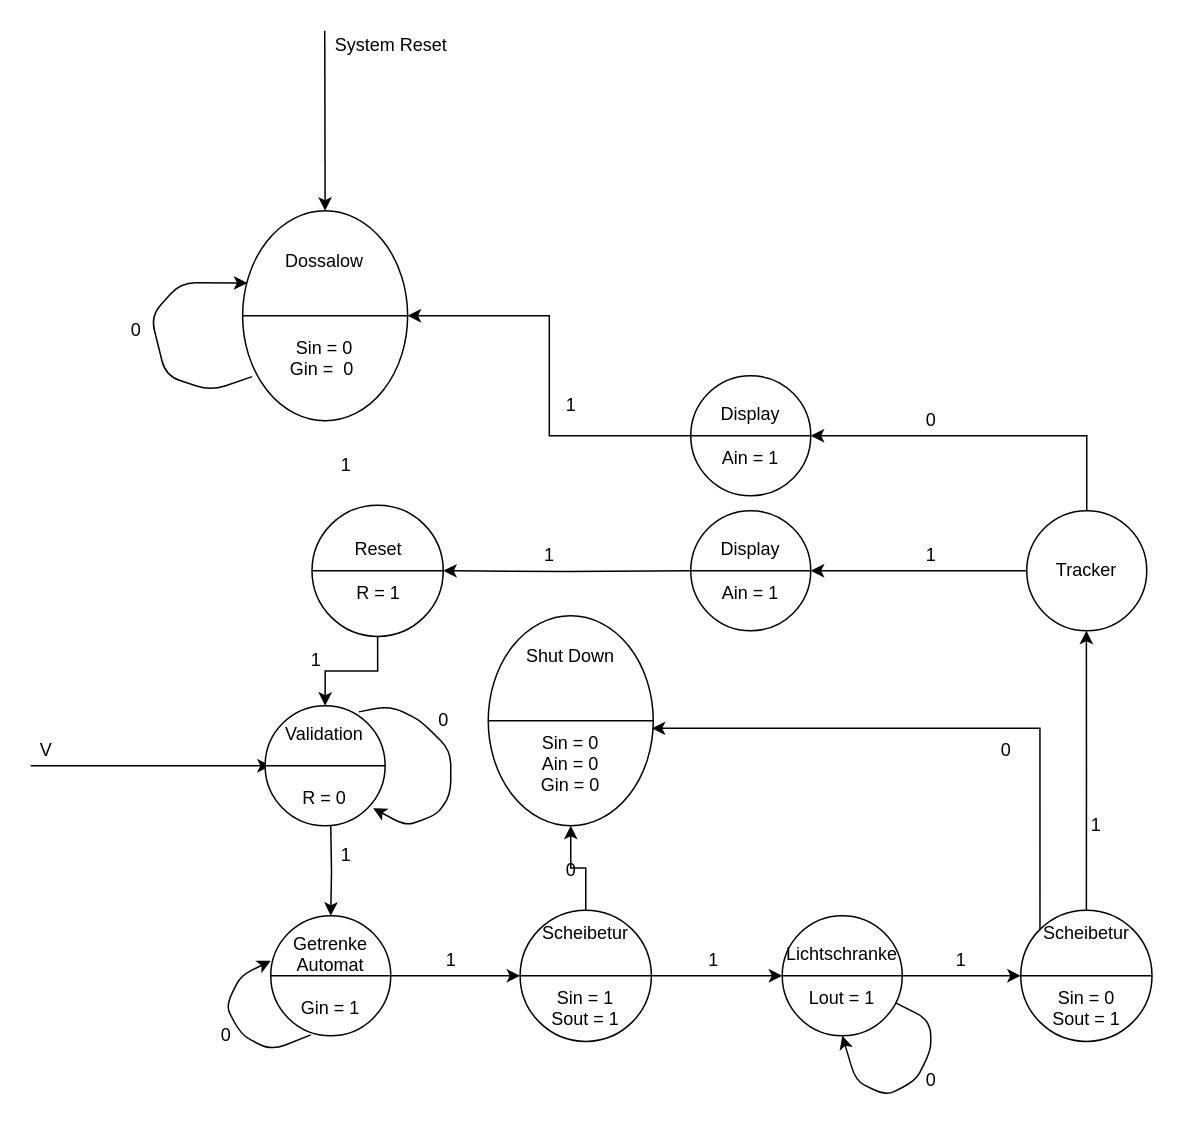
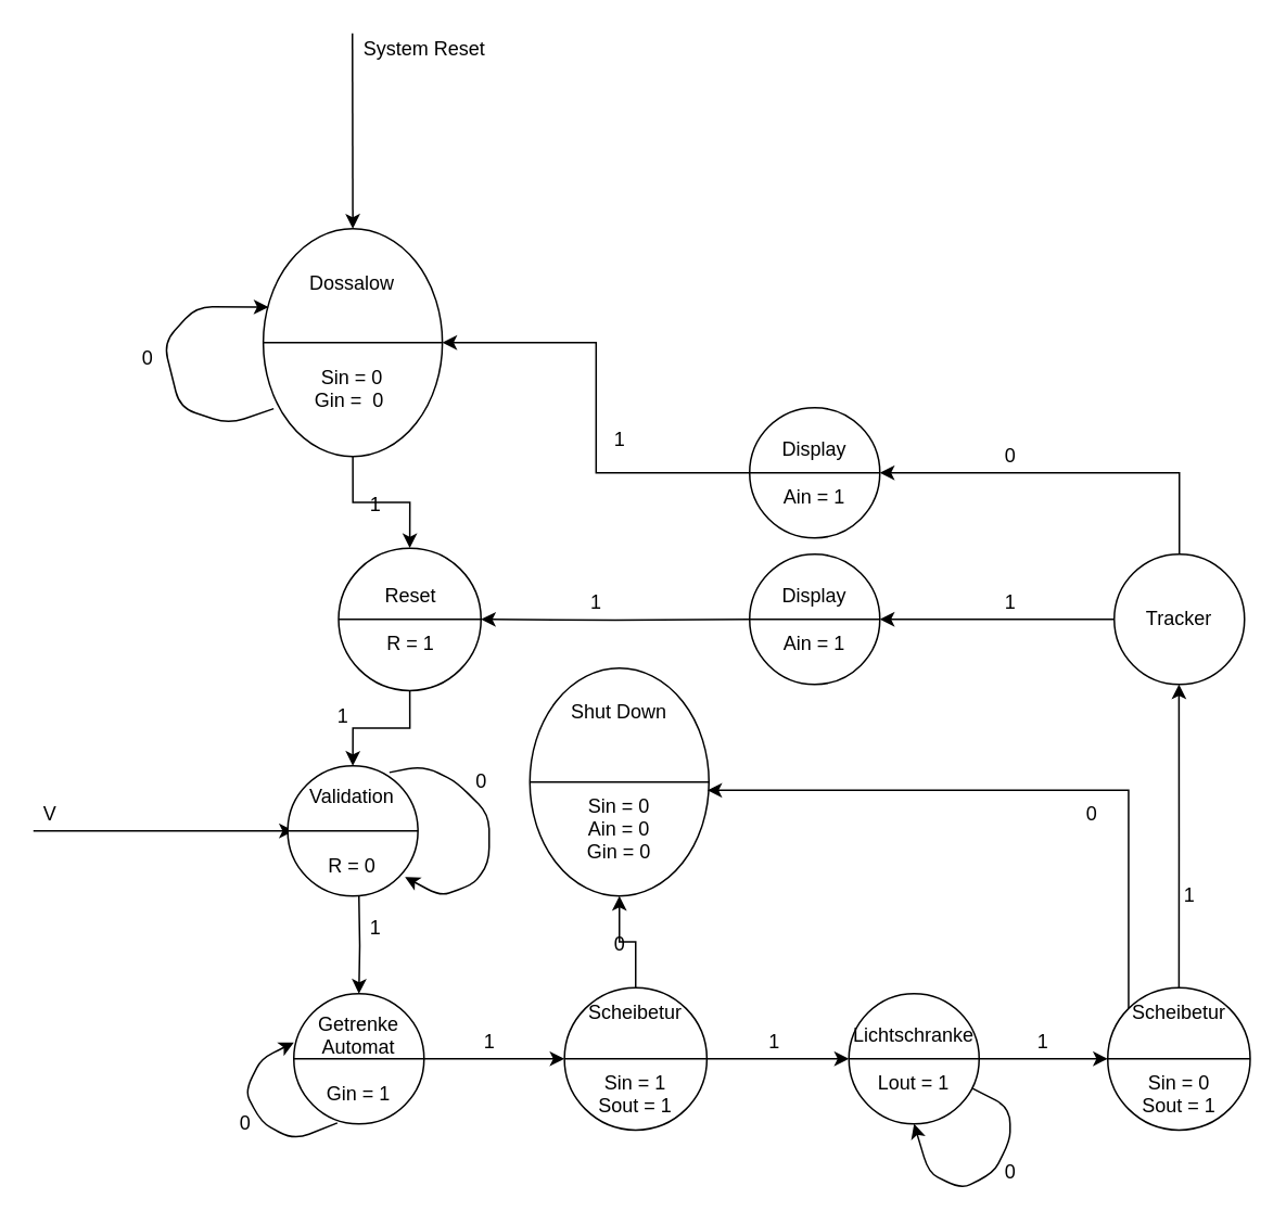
+ <mxCell id="43" style="edgeStyle=orthogonalEdgeStyle;rounded=0;orthogonalLoop=1;jettySize=auto;html=1;exitX=0.5;exitY=1;exitDx=0;exitDy=0;entryX=0.5;entryY=0;entryDx=0;entryDy=0;" edge="1" parent="1" source="44" target="31"><mxGeometry relative="1" as="geometry" /></mxCell>
